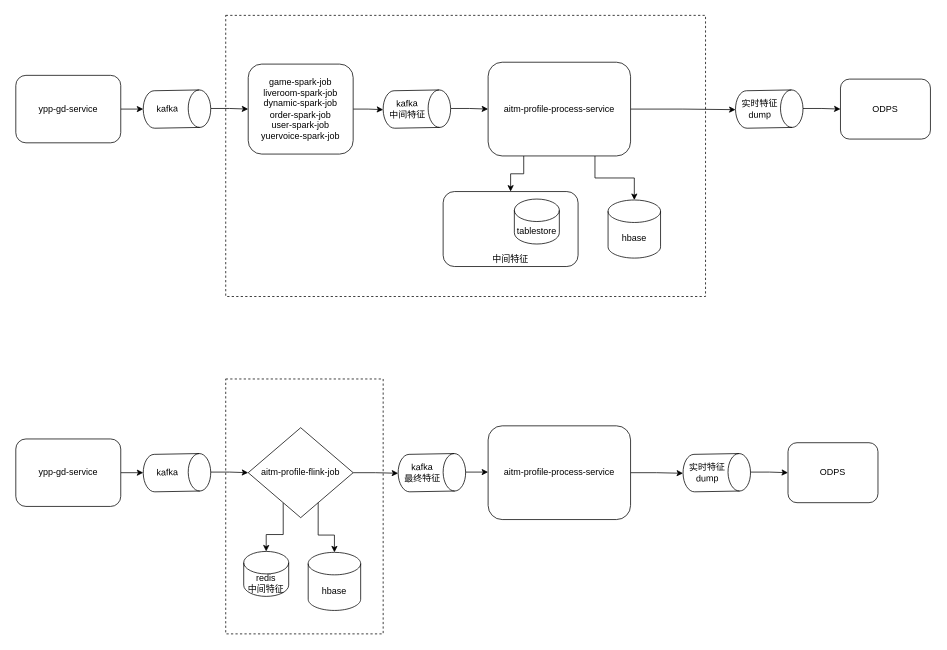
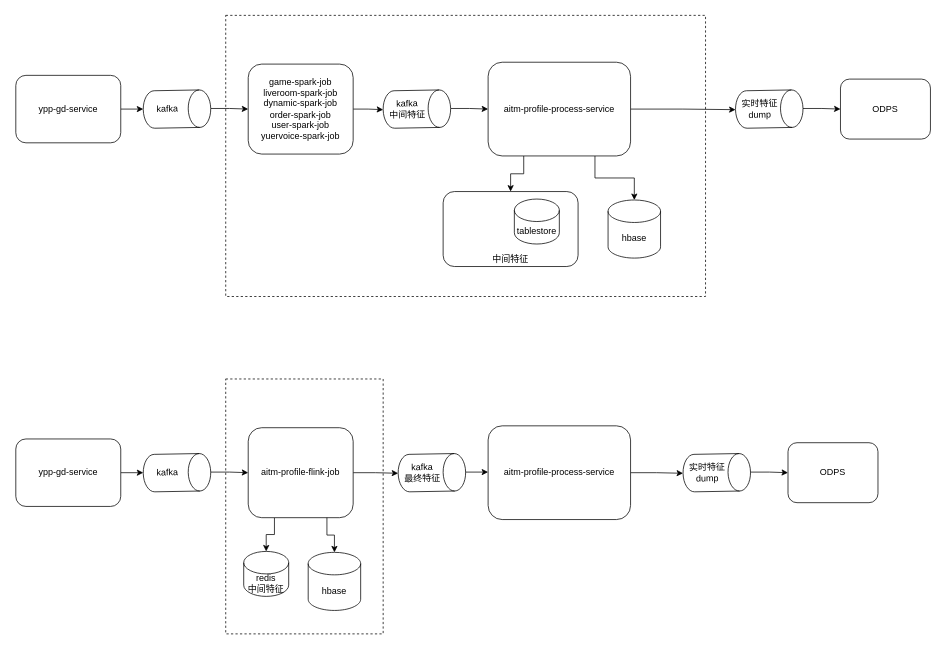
- <mxCell id="25" value="aitm-profile-flink-job" style="rhombus;whiteSpace=wrap;html=1;" vertex="1" parent="1"><mxGeometry x="330" y="570" width="140" height="120" as="geometry" /></mxCell>
+ <mxCell id="25" value="aitm-profile-flink-job" style="rounded=1;whiteSpace=wrap;html=1;" vertex="1" parent="1"><mxGeometry x="330" y="570" width="140" height="120" as="geometry" /></mxCell>
